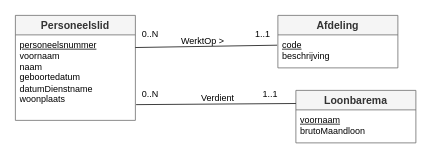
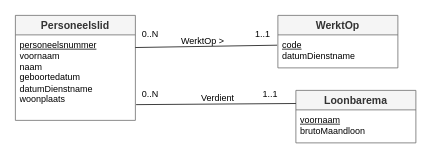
- <mxCell id="4" value="Afdeling" style="swimlane;fontStyle=1;childLayout=stackLayout;horizontal=1;startSize=26;horizontalStack=0;resizeParent=1;resizeParentMax=0;resizeLast=0;collapsible=1;marginBottom=0;align=center;fontSize=14;strokeColor=#666666;fillColor=#f5f5f5;fontColor=#333333;" vertex="1" parent="1"><mxGeometry x="370" y="20" width="160" height="70" as="geometry" /></mxCell>
+ <mxCell id="4" value="WerktOp" style="swimlane;fontStyle=1;childLayout=stackLayout;horizontal=1;startSize=26;horizontalStack=0;resizeParent=1;resizeParentMax=0;resizeLast=0;collapsible=1;marginBottom=0;align=center;fontSize=14;strokeColor=#666666;fillColor=#f5f5f5;fontColor=#333333;" vertex="1" parent="1"><mxGeometry x="370" y="20" width="160" height="70" as="geometry" /></mxCell>
- <mxCell id="5" value="&lt;u&gt;code&lt;/u&gt;&lt;br&gt;beschrijving" style="text;strokeColor=none;fillColor=none;spacingLeft=4;spacingRight=4;overflow=hidden;rotatable=0;points=[[0,0.5],[1,0.5]];portConstraint=eastwest;fontSize=12;html=1;" vertex="1" parent="4"><mxGeometry y="26" width="160" height="44" as="geometry" /></mxCell>
+ <mxCell id="5" value="&lt;u&gt;code&lt;/u&gt;&lt;br&gt;datumDienstname" style="text;strokeColor=none;fillColor=none;spacingLeft=4;spacingRight=4;overflow=hidden;rotatable=0;points=[[0,0.5],[1,0.5]];portConstraint=eastwest;fontSize=12;html=1;" vertex="1" parent="4"><mxGeometry y="26" width="160" height="44" as="geometry" /></mxCell>
